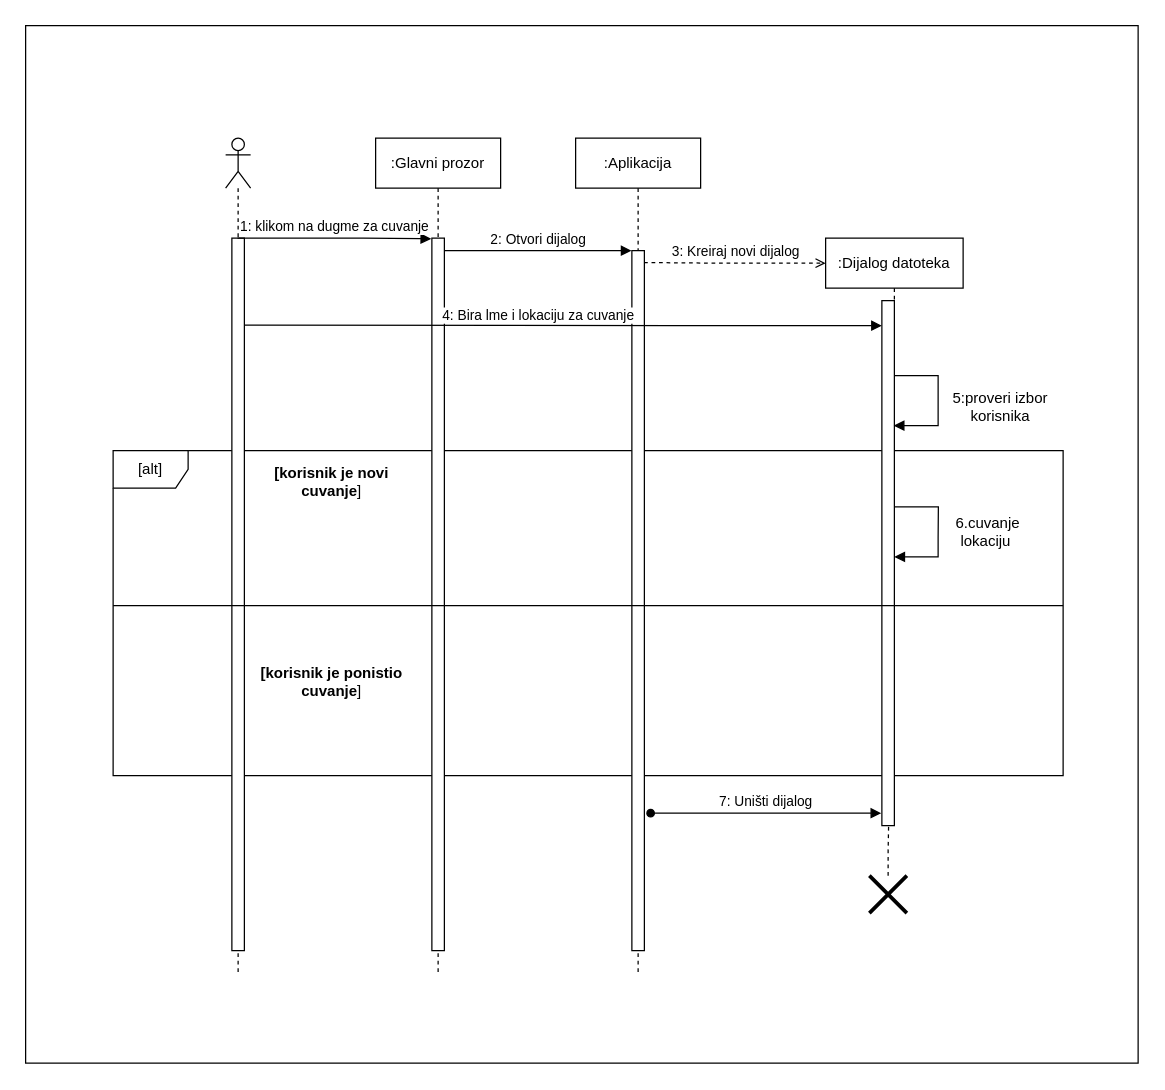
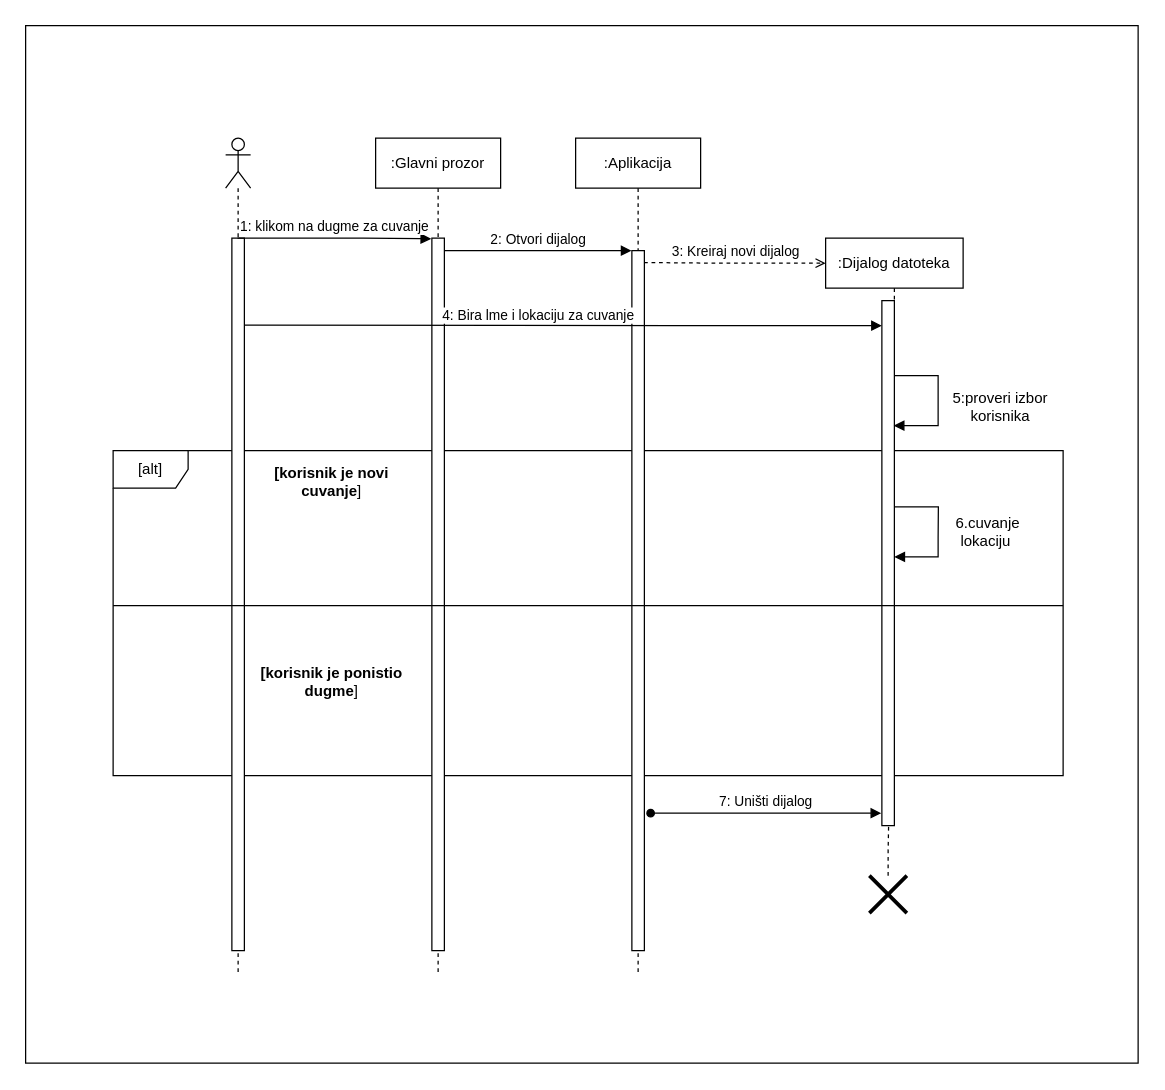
- <mxCell id="21" value="&lt;b&gt;[korisnik je ponistio cuvanje&lt;/b&gt;]" style="text;html=1;strokeColor=none;fillColor=none;align=center;verticalAlign=middle;whiteSpace=wrap;rounded=0;" vertex="1" parent="1"><mxGeometry x="200" y="530" width="130" height="30" as="geometry" /></mxCell>
+ <mxCell id="21" value="&lt;b&gt;[korisnik je ponistio dugme&lt;/b&gt;]" style="text;html=1;strokeColor=none;fillColor=none;align=center;verticalAlign=middle;whiteSpace=wrap;rounded=0;" vertex="1" parent="1"><mxGeometry x="200" y="530" width="130" height="30" as="geometry" /></mxCell>
